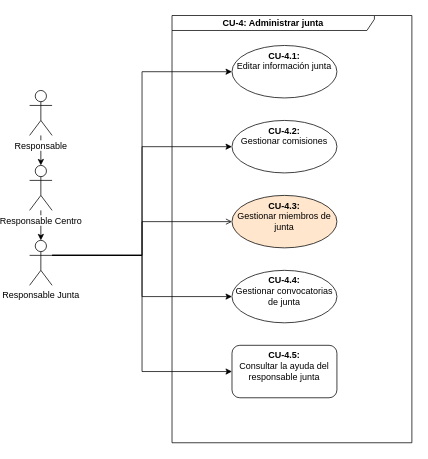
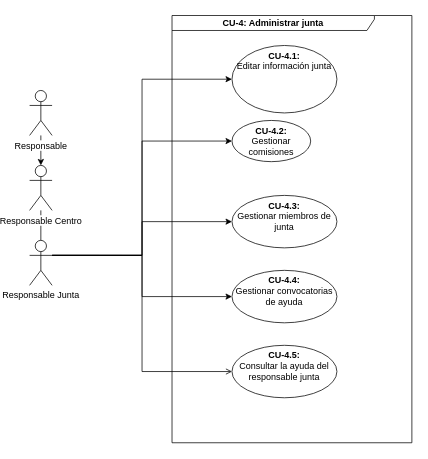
- <mxCell id="8" value="&lt;b&gt;CU-4.1: &lt;br&gt;&lt;/b&gt;Editar información junta" style="ellipse;whiteSpace=wrap;html=1;verticalAlign=top;" parent="1" vertex="1"><mxGeometry x="290" y="60" width="140" height="70" as="geometry" /></mxCell>
+ <mxCell id="8" value="&lt;b&gt;CU-4.1: &lt;br&gt;&lt;/b&gt;Editar información junta" style="ellipse;whiteSpace=wrap;html=1;verticalAlign=top;" parent="1" vertex="1"><mxGeometry x="290" y="60" width="140" height="90" as="geometry" /></mxCell>
- <mxCell id="9" value="&lt;b&gt;CU-4.2: &lt;br&gt;&lt;/b&gt;Gestionar comisiones" style="ellipse;whiteSpace=wrap;html=1;verticalAlign=top;" parent="1" vertex="1"><mxGeometry x="290" y="160" width="140" height="70" as="geometry" /></mxCell>
+ <mxCell id="9" value="&lt;b&gt;CU-4.2: &lt;br&gt;&lt;/b&gt;Gestionar comisiones" style="ellipse;whiteSpace=wrap;html=1;verticalAlign=top;" parent="1" vertex="1"><mxGeometry x="290" y="160" width="105" height="55" as="geometry" /></mxCell>
- <mxCell id="4" style="edgeStyle=orthogonalEdgeStyle;rounded=0;orthogonalLoop=1;jettySize=auto;html=1;exitX=1;exitY=0.333;exitDx=0;exitDy=0;exitPerimeter=0;entryX=0;entryY=0.5;entryDx=0;entryDy=0;endArrow=open;" parent="1" source="16" target="10" edge="1"><mxGeometry relative="1" as="geometry"><mxPoint x="55" y="145" as="sourcePoint" /></mxGeometry></mxCell>
+ <mxCell id="4" style="edgeStyle=orthogonalEdgeStyle;rounded=0;orthogonalLoop=1;jettySize=auto;html=1;exitX=1;exitY=0.333;exitDx=0;exitDy=0;exitPerimeter=0;entryX=0;entryY=0.5;entryDx=0;entryDy=0;" parent="1" source="16" target="10" edge="1"><mxGeometry relative="1" as="geometry"><mxPoint x="55" y="145" as="sourcePoint" /></mxGeometry></mxCell>
- <mxCell id="10" value="&lt;b&gt;CU-4.3: &lt;br&gt;&lt;/b&gt;Gestionar miembros de junta" style="ellipse;whiteSpace=wrap;html=1;verticalAlign=top;fillColor=#ffe6cc;" parent="1" vertex="1"><mxGeometry x="290" y="260" width="140" height="70" as="geometry" /></mxCell>
+ <mxCell id="10" value="&lt;b&gt;CU-4.3: &lt;br&gt;&lt;/b&gt;Gestionar miembros de junta" style="ellipse;whiteSpace=wrap;html=1;verticalAlign=top;" parent="1" vertex="1"><mxGeometry x="290" y="260" width="140" height="70" as="geometry" /></mxCell>
- <mxCell id="13" value="" style="edgeStyle=orthogonalEdgeStyle;rounded=0;orthogonalLoop=1;jettySize=auto;html=1;" edge="1" parent="1" source="15" target="16"><mxGeometry relative="1" as="geometry" /></mxCell>
+ <mxCell id="13" value="" style="edgeStyle=orthogonalEdgeStyle;rounded=0;orthogonalLoop=1;jettySize=auto;html=1;endArrow=none;" edge="1" parent="1" source="15" target="16"><mxGeometry relative="1" as="geometry" /></mxCell>
- <mxCell id="11" value="&lt;b&gt;CU-4.4: &lt;br&gt;&lt;/b&gt;Gestionar convocatorias de junta" style="ellipse;whiteSpace=wrap;html=1;verticalAlign=top;" parent="1" vertex="1"><mxGeometry x="290" y="360" width="140" height="70" as="geometry" /></mxCell>
+ <mxCell id="11" value="&lt;b&gt;CU-4.4: &lt;br&gt;&lt;/b&gt;Gestionar convocatorias de ayuda" style="ellipse;whiteSpace=wrap;html=1;verticalAlign=top;" parent="1" vertex="1"><mxGeometry x="290" y="360" width="140" height="70" as="geometry" /></mxCell>
- <mxCell id="6" style="edgeStyle=orthogonalEdgeStyle;rounded=0;orthogonalLoop=1;jettySize=auto;html=1;exitX=1;exitY=0.333;exitDx=0;exitDy=0;exitPerimeter=0;entryX=0;entryY=0.5;entryDx=0;entryDy=0;" parent="1" source="16" target="12" edge="1"><mxGeometry relative="1" as="geometry"><mxPoint x="55" y="145" as="sourcePoint" /></mxGeometry></mxCell>
+ <mxCell id="6" style="edgeStyle=orthogonalEdgeStyle;rounded=0;orthogonalLoop=1;jettySize=auto;html=1;exitX=1;exitY=0.333;exitDx=0;exitDy=0;exitPerimeter=0;entryX=0;entryY=0.5;entryDx=0;entryDy=0;endArrow=open;" parent="1" source="16" target="12" edge="1"><mxGeometry relative="1" as="geometry"><mxPoint x="55" y="145" as="sourcePoint" /></mxGeometry></mxCell>
- <mxCell id="12" value="&lt;b&gt;CU-4.5: &lt;br&gt;&lt;/b&gt;Consultar la ayuda del responsable junta" style="whiteSpace=wrap;html=1;verticalAlign=top;rounded=1;" parent="1" vertex="1"><mxGeometry x="290" y="460" width="140" height="70" as="geometry" /></mxCell>
+ <mxCell id="12" value="&lt;b&gt;CU-4.5: &lt;br&gt;&lt;/b&gt;Consultar la ayuda del responsable junta" style="ellipse;whiteSpace=wrap;html=1;verticalAlign=top;" parent="1" vertex="1"><mxGeometry x="290" y="460" width="140" height="70" as="geometry" /></mxCell>
